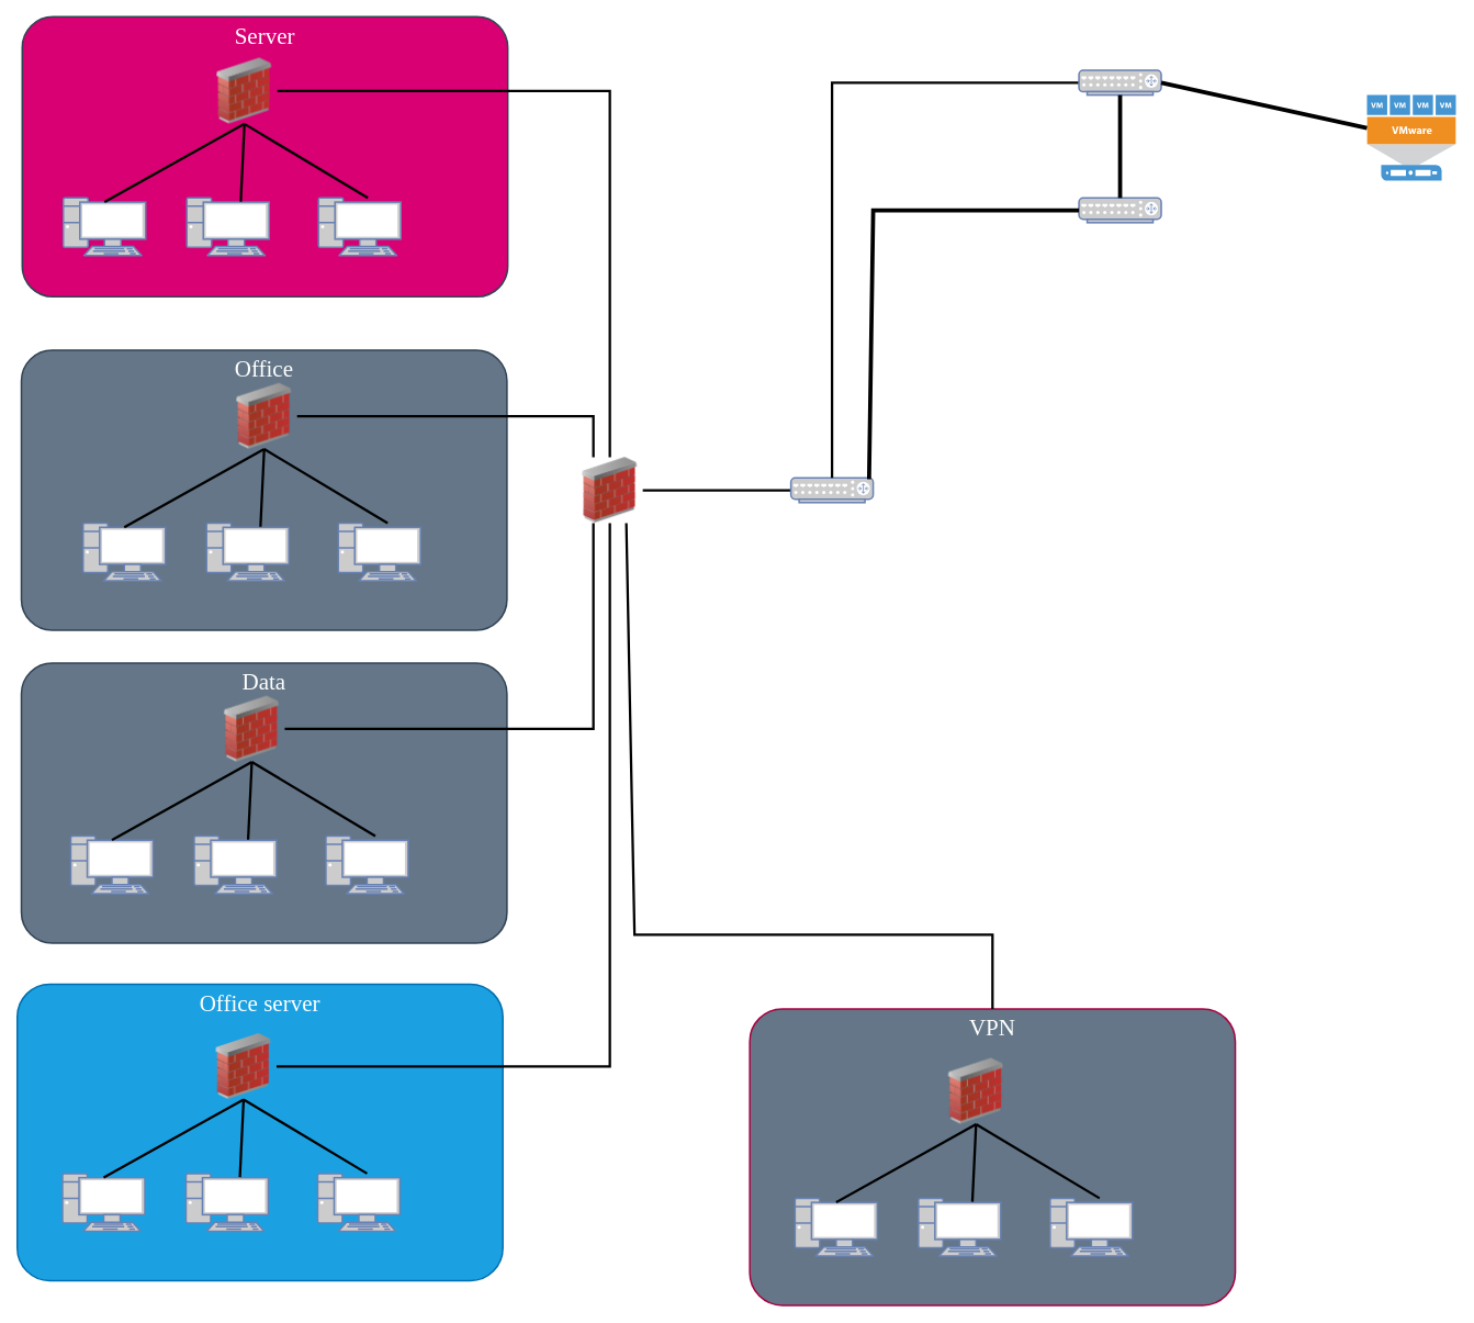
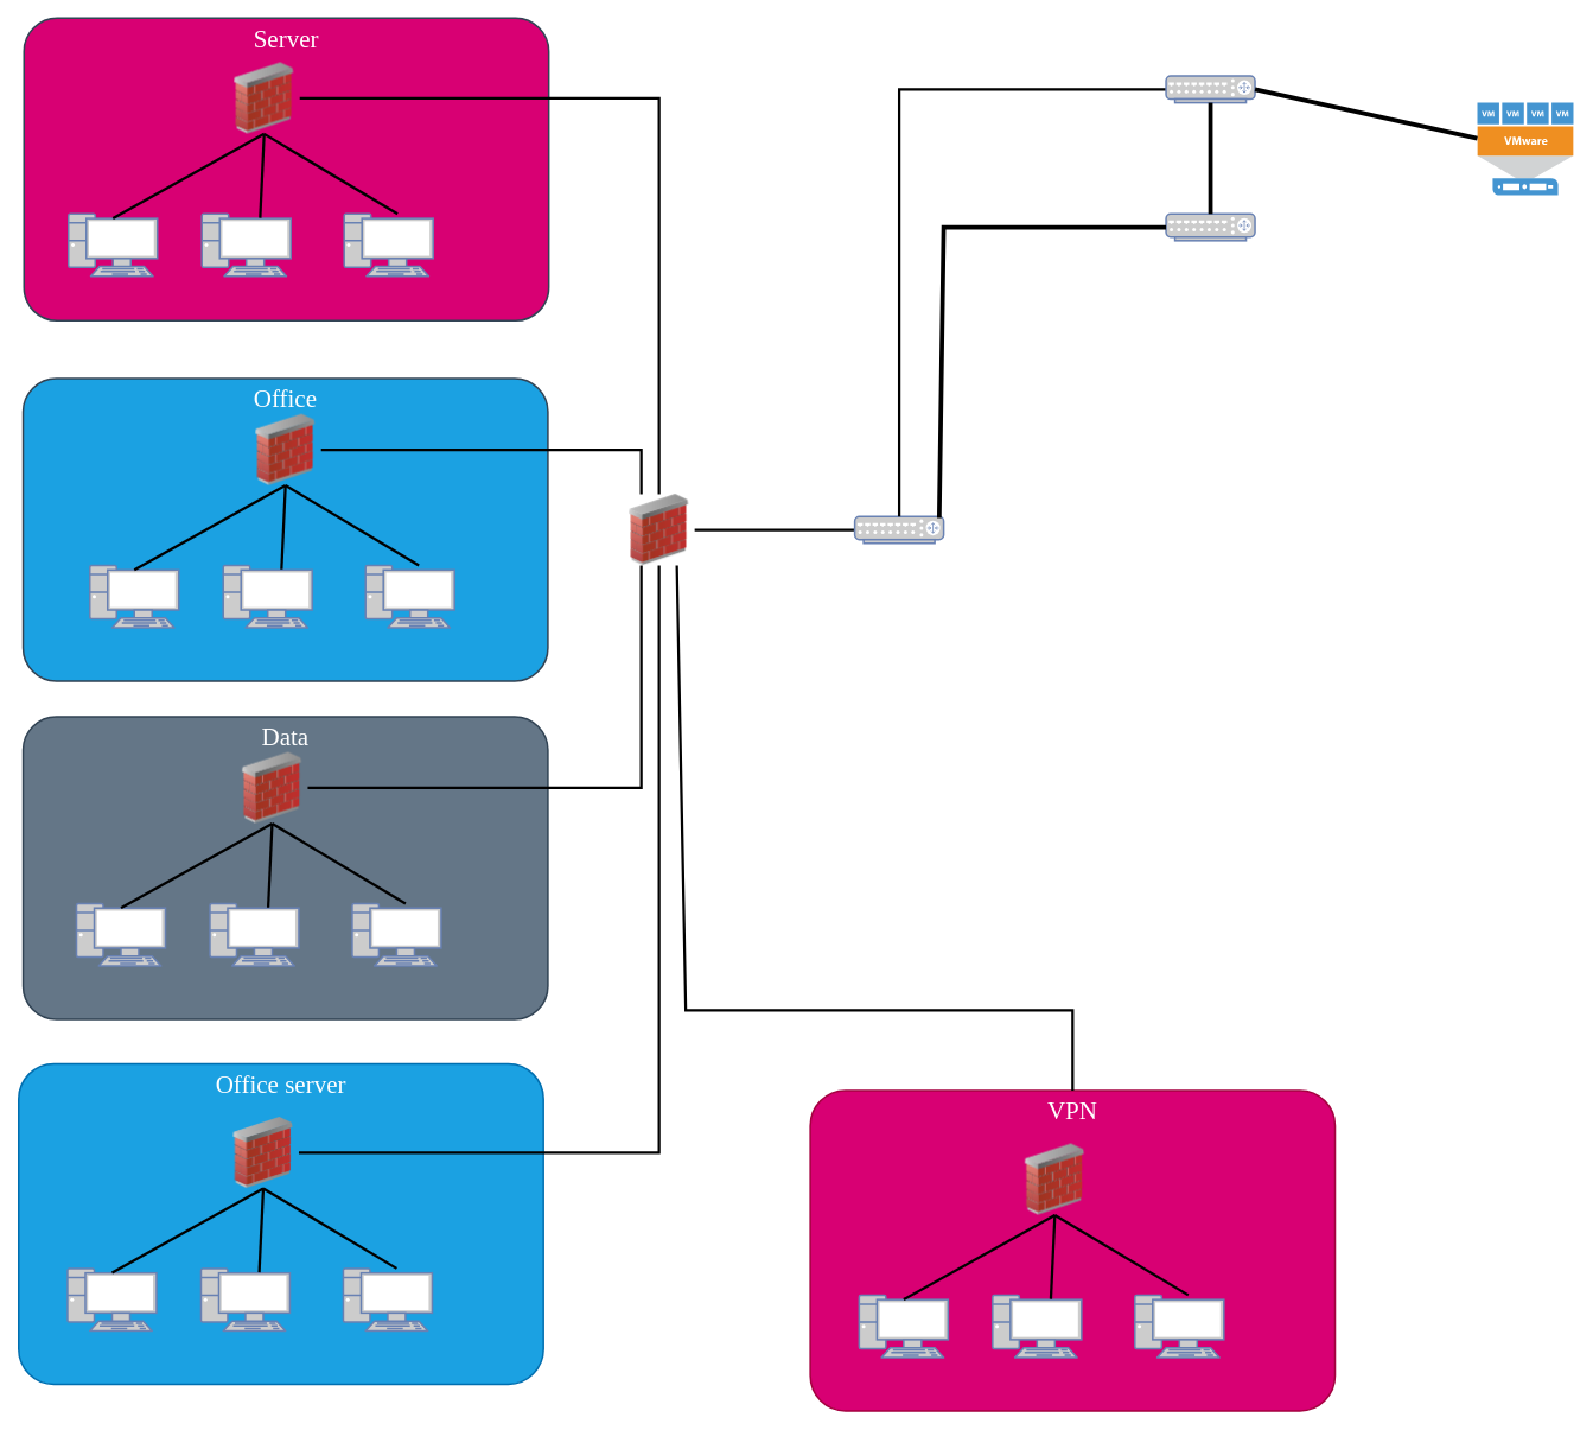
- <mxCell id="3" value="Office" style="rounded=1;whiteSpace=wrap;html=1;shadow=0;comic=0;strokeColor=#314354;strokeWidth=2;fillColor=#647687;fontFamily=Verdana;fontSize=28;fontColor=#ffffff;align=center;arcSize=11;verticalAlign=top;" parent="1" vertex="1"><mxGeometry x="25" y="425" width="590" height="340" as="geometry" /></mxCell>
+ <mxCell id="3" value="Office" style="rounded=1;whiteSpace=wrap;html=1;shadow=0;comic=0;strokeColor=#314354;strokeWidth=2;fillColor=#1ba1e2;fontFamily=Verdana;fontSize=28;fontColor=#ffffff;align=center;arcSize=11;verticalAlign=top;" parent="1" vertex="1"><mxGeometry x="25" y="425" width="590" height="340" as="geometry" /></mxCell>
- <mxCell id="48" value="VPN" style="rounded=1;whiteSpace=wrap;html=1;shadow=0;comic=0;strokeColor=#A50040;strokeWidth=2;fillColor=#647687;fontFamily=Verdana;fontSize=28;align=center;arcSize=11;verticalAlign=top;fontColor=#ffffff;" vertex="1" parent="1"><mxGeometry x="910" y="1225" width="590" height="360" as="geometry" /></mxCell>
+ <mxCell id="48" value="VPN" style="rounded=1;whiteSpace=wrap;html=1;shadow=0;comic=0;strokeColor=#A50040;strokeWidth=2;fillColor=#d80073;fontFamily=Verdana;fontSize=28;align=center;arcSize=11;verticalAlign=top;fontColor=#ffffff;" vertex="1" parent="1"><mxGeometry x="910" y="1225" width="590" height="360" as="geometry" /></mxCell>
